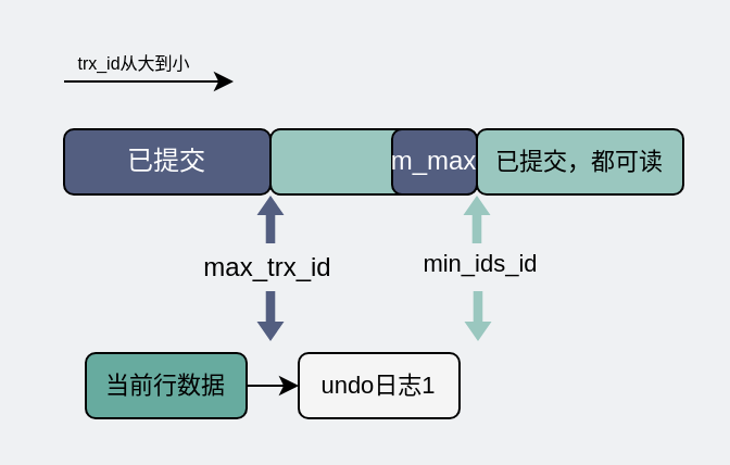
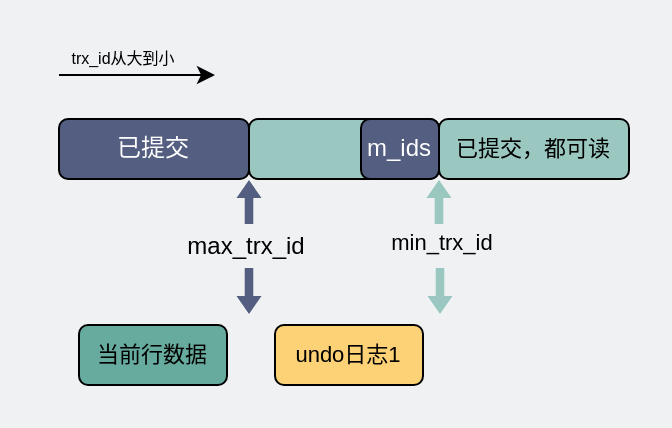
- <mxCell id="8" value="&lt;font color=&quot;#ffffff&quot;&gt;m_max&lt;/font&gt;" style="rounded=1;whiteSpace=wrap;html=1;fillColor=#535E80;" parent="1" vertex="1"><mxGeometry x="180" y="59" width="39" height="30" as="geometry" /></mxCell>
+ <mxCell id="8" value="&lt;font color=&quot;#ffffff&quot;&gt;m_ids&lt;/font&gt;" style="rounded=1;whiteSpace=wrap;html=1;fillColor=#535E80;" parent="1" vertex="1"><mxGeometry x="180" y="59" width="39" height="30" as="geometry" /></mxCell>
- <mxCell id="7" value="&lt;font style=&quot;font-size: 11px&quot;&gt;min_ids_id&lt;/font&gt;" style="text;html=1;strokeColor=none;fillColor=none;align=center;verticalAlign=middle;whiteSpace=wrap;rounded=0;" parent="1" vertex="1"><mxGeometry x="191" y="106" width="60" height="30" as="geometry" /></mxCell>
+ <mxCell id="7" value="&lt;font style=&quot;font-size: 11px&quot;&gt;min_trx_id&lt;/font&gt;" style="text;html=1;strokeColor=none;fillColor=none;align=center;verticalAlign=middle;whiteSpace=wrap;rounded=0;" parent="1" vertex="1"><mxGeometry x="191" y="106" width="60" height="30" as="geometry" /></mxCell>
- <mxCell id="11" style="edgeStyle=orthogonalEdgeStyle;rounded=0;orthogonalLoop=1;jettySize=auto;html=1;exitX=1;exitY=0.5;exitDx=0;exitDy=0;fontSize=8;fillColor=#535E80;" edge="1" parent="1" source="12" target="13"><mxGeometry relative="1" as="geometry" /></mxCell>
- <mxCell id="13" value="&lt;span style=&quot;font-size: 11px&quot;&gt;undo日志1&lt;/span&gt;" style="rounded=1;whiteSpace=wrap;html=1;fillColor=#f5f5f5;" vertex="1" parent="1"><mxGeometry x="137" y="162" width="74" height="30" as="geometry" /></mxCell>
+ <mxCell id="13" value="&lt;span style=&quot;font-size: 11px&quot;&gt;undo日志1&lt;/span&gt;" style="rounded=1;whiteSpace=wrap;html=1;fillColor=#FDD276;" vertex="1" parent="1"><mxGeometry x="137" y="162" width="74" height="30" as="geometry" /></mxCell>
